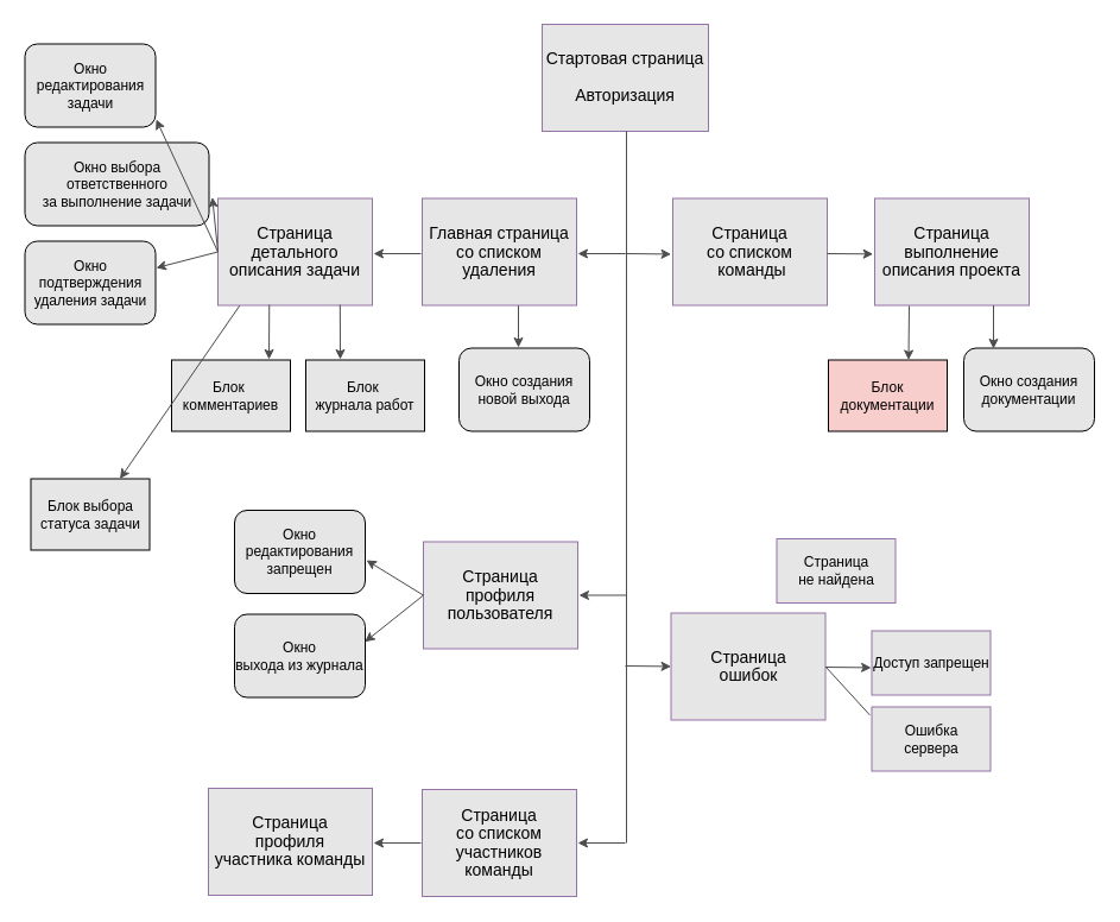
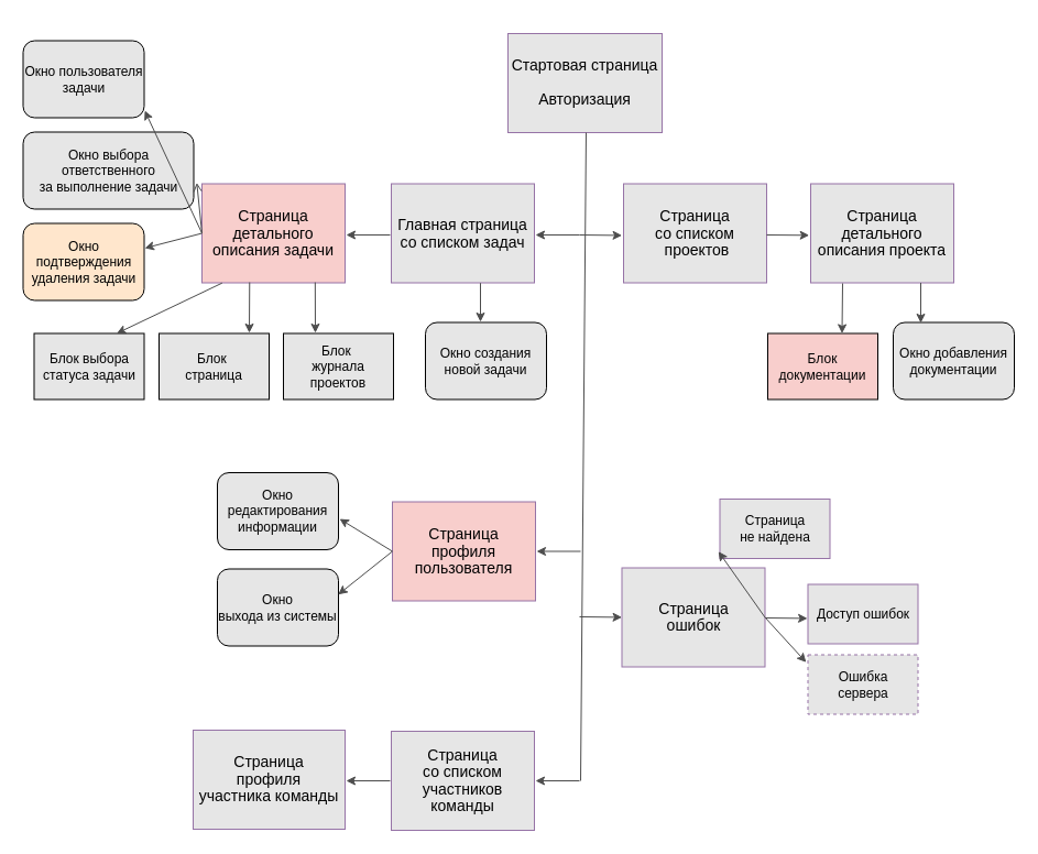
- <mxCell id="2" value="&lt;span style=&quot;line-height: 110% ; font-size: 14px&quot;&gt;Стартовая страница&lt;br&gt;&lt;br&gt;Авторизация&lt;br&gt;&lt;/span&gt;" style="rounded=0;whiteSpace=wrap;html=1;fillColor=#E6E6E6;strokeColor=#9673a6;" parent="1" vertex="1"><mxGeometry x="456" width="140" height="90" as="geometry" y="20" /></mxCell>
+ <mxCell id="2" value="&lt;span style=&quot;line-height: 110% ; font-size: 14px&quot;&gt;Стартовая страница&lt;br&gt;&lt;br&gt;Авторизация&lt;br&gt;&lt;/span&gt;" style="rounded=0;whiteSpace=wrap;html=1;fillColor=#E6E6E6;strokeColor=#9673a6;" parent="1" vertex="1"><mxGeometry x="461" y="30" width="140" height="90" as="geometry" /></mxCell>
- <mxCell id="7" value="Окно редактирования задачи" style="rounded=1;whiteSpace=wrap;html=1;fillColor=#E6E6E6;" parent="1" vertex="1"><mxGeometry x="20.5" y="36.5" width="110" height="70" as="geometry" /></mxCell>
+ <mxCell id="7" value="Окно пользователя задачи" style="rounded=1;whiteSpace=wrap;html=1;fillColor=#E6E6E6;" parent="1" vertex="1"><mxGeometry x="20.5" y="36.5" width="110" height="70" as="geometry" /></mxCell>
- <mxCell id="31" value="" style="endArrow=classic;html=1;strokeColor=#4D4D4D;exitX=0;exitY=0.5;exitDx=0;exitDy=0;entryX=1.018;entryY=0.657;entryDx=0;entryDy=0;entryPerimeter=0;" parent="1" source="6" target="8" edge="1"><mxGeometry width="50" height="50" relative="1" as="geometry"><mxPoint x="193" y="221.6" as="sourcePoint" /><mxPoint x="141" y="110" as="targetPoint" /></mxGeometry></mxCell>
+ <mxCell id="31" value="" style="endArrow=open;html=1;strokeColor=#4D4D4D;exitX=0;exitY=0.5;exitDx=0;exitDy=0;entryX=1.018;entryY=0.657;entryDx=0;entryDy=0;entryPerimeter=0;" parent="1" source="6" target="8" edge="1"><mxGeometry width="50" height="50" relative="1" as="geometry"><mxPoint x="193" y="221.6" as="sourcePoint" /><mxPoint x="141" y="110" as="targetPoint" /></mxGeometry></mxCell>
- <mxCell id="6" value="&lt;span style=&quot;line-height: 110% ; font-size: 14px&quot;&gt;Страница &lt;br&gt;детального &lt;br&gt;описания задачи&lt;br&gt;&lt;/span&gt;" style="rounded=0;whiteSpace=wrap;html=1;fillColor=#E6E6E6;strokeColor=#9673a6;" parent="1" vertex="1"><mxGeometry x="183" y="166.5" width="130" height="90" as="geometry" /></mxCell>
+ <mxCell id="6" value="&lt;span style=&quot;line-height: 110% ; font-size: 14px&quot;&gt;Страница &lt;br&gt;детального &lt;br&gt;описания задачи&lt;br&gt;&lt;/span&gt;" style="rounded=0;whiteSpace=wrap;html=1;fillColor=#f8cecc;strokeColor=#9673a6;" parent="1" vertex="1"><mxGeometry x="183" y="166.5" width="130" height="90" as="geometry" /></mxCell>
- <mxCell id="3" value="&lt;span style=&quot;line-height: 110% ; font-size: 14px&quot;&gt;Главная страница&lt;br&gt;со списком удаления&lt;br&gt;&lt;/span&gt;" style="rounded=0;whiteSpace=wrap;html=1;fillColor=#E6E6E6;strokeColor=#9673a6;" parent="1" vertex="1"><mxGeometry x="355" y="166.5" width="130" height="90" as="geometry" /></mxCell>
+ <mxCell id="3" value="&lt;span style=&quot;line-height: 110% ; font-size: 14px&quot;&gt;Главная страница&lt;br&gt;со списком задач&lt;br&gt;&lt;/span&gt;" style="rounded=0;whiteSpace=wrap;html=1;fillColor=#E6E6E6;strokeColor=#9673a6;" parent="1" vertex="1"><mxGeometry x="355" y="166.5" width="130" height="90" as="geometry" /></mxCell>
- <mxCell id="4" value="&lt;span style=&quot;line-height: 110% ; font-size: 14px&quot;&gt;Страница &lt;br&gt;со списком&lt;br&gt;&amp;nbsp;команды&lt;br&gt;&lt;/span&gt;" style="rounded=0;whiteSpace=wrap;html=1;fillColor=#E6E6E6;strokeColor=#9673a6;" parent="1" vertex="1"><mxGeometry x="566" y="166.5" width="130" height="90" as="geometry" /></mxCell>
+ <mxCell id="4" value="&lt;span style=&quot;line-height: 110% ; font-size: 14px&quot;&gt;Страница &lt;br&gt;со списком&lt;br&gt;&amp;nbsp;проектов&lt;br&gt;&lt;/span&gt;" style="rounded=0;whiteSpace=wrap;html=1;fillColor=#E6E6E6;strokeColor=#9673a6;" parent="1" vertex="1"><mxGeometry x="566" y="166.5" width="130" height="90" as="geometry" /></mxCell>
- <mxCell id="17" value="&lt;span style=&quot;line-height: 110% ; font-size: 14px&quot;&gt;Страница &lt;br&gt;выполнение &lt;br&gt;описания проекта&lt;br&gt;&lt;/span&gt;" style="rounded=0;whiteSpace=wrap;html=1;fillColor=#E6E6E6;strokeColor=#9673a6;" parent="1" vertex="1"><mxGeometry x="736" y="166.5" width="130" height="90" as="geometry" /></mxCell>
+ <mxCell id="17" value="&lt;span style=&quot;line-height: 110% ; font-size: 14px&quot;&gt;Страница &lt;br&gt;детального &lt;br&gt;описания проекта&lt;br&gt;&lt;/span&gt;" style="rounded=0;whiteSpace=wrap;html=1;fillColor=#E6E6E6;strokeColor=#9673a6;" parent="1" vertex="1"><mxGeometry x="736" y="166.5" width="130" height="90" as="geometry" /></mxCell>
- <mxCell id="9" value="Окно подтверждения удаления задачи" style="rounded=1;whiteSpace=wrap;html=1;fillColor=#E6E6E6;" parent="1" vertex="1"><mxGeometry x="20.5" y="202.5" width="110" height="70" as="geometry" /></mxCell>
+ <mxCell id="9" value="Окно подтверждения удаления задачи" style="rounded=1;whiteSpace=wrap;html=1;fillColor=#ffe6cc;" parent="1" vertex="1"><mxGeometry x="20.5" y="202.5" width="110" height="70" as="geometry" /></mxCell>
- <mxCell id="18" value="Окно создания новой выхода" style="rounded=1;whiteSpace=wrap;html=1;fillColor=#E6E6E6;" parent="1" vertex="1"><mxGeometry x="386" y="292.5" width="110" height="70" as="geometry" /></mxCell>
+ <mxCell id="18" value="Окно создания новой задачи" style="rounded=1;whiteSpace=wrap;html=1;fillColor=#E6E6E6;" parent="1" vertex="1"><mxGeometry x="386" y="292.5" width="110" height="70" as="geometry" /></mxCell>
- <mxCell id="21" value="Окно создания документации" style="rounded=1;whiteSpace=wrap;html=1;fillColor=#E6E6E6;" parent="1" vertex="1"><mxGeometry x="811" y="292.5" width="110" height="70" as="geometry" /></mxCell>
+ <mxCell id="21" value="Окно добавления документации" style="rounded=1;whiteSpace=wrap;html=1;fillColor=#E6E6E6;" parent="1" vertex="1"><mxGeometry x="811" y="292.5" width="110" height="70" as="geometry" /></mxCell>
- <mxCell id="19" value="&lt;span&gt;Блок&amp;nbsp;&lt;/span&gt;&lt;br&gt;&lt;span&gt;комментариев&lt;/span&gt;" style="rounded=0;whiteSpace=wrap;html=1;fillColor=#E6E6E6;" parent="1" vertex="1"><mxGeometry x="144" y="302.5" width="100" height="60" as="geometry" /></mxCell>
+ <mxCell id="19" value="&lt;span&gt;Блок&amp;nbsp;&lt;/span&gt;&lt;br&gt;&lt;span&gt;страница&lt;/span&gt;" style="rounded=0;whiteSpace=wrap;html=1;fillColor=#E6E6E6;" parent="1" vertex="1"><mxGeometry x="144" y="302.5" width="100" height="60" as="geometry" /></mxCell>
- <mxCell id="20" value="Блок&amp;nbsp;&lt;br&gt;журнала работ&lt;br&gt;" style="rounded=0;whiteSpace=wrap;html=1;fillColor=#E6E6E6;" parent="1" vertex="1"><mxGeometry x="257" y="302.5" width="100" height="60" as="geometry" /></mxCell>
+ <mxCell id="20" value="Блок&amp;nbsp;&lt;br&gt;журнала проектов&lt;br&gt;" style="rounded=0;whiteSpace=wrap;html=1;fillColor=#E6E6E6;" parent="1" vertex="1"><mxGeometry x="257" y="302.5" width="100" height="60" as="geometry" /></mxCell>
- <mxCell id="45" value="Блок выбора статуса задачи&lt;br&gt;" style="rounded=0;whiteSpace=wrap;html=1;fillColor=#E6E6E6;" parent="1" vertex="1"><mxGeometry x="25.5" y="402.5" width="100" height="60" as="geometry" /></mxCell>
+ <mxCell id="45" value="Блок выбора статуса задачи&lt;br&gt;" style="rounded=0;whiteSpace=wrap;html=1;fillColor=#E6E6E6;" parent="1" vertex="1"><mxGeometry x="30.5" y="302.5" width="100" height="60" as="geometry" /></mxCell>
- <mxCell id="15" value="Окно редактирования запрещен" style="rounded=1;whiteSpace=wrap;html=1;fillColor=#E6E6E6;" parent="1" vertex="1"><mxGeometry x="197" y="429" width="110" height="70" as="geometry" /></mxCell>
+ <mxCell id="15" value="Окно редактирования информации" style="rounded=1;whiteSpace=wrap;html=1;fillColor=#E6E6E6;" parent="1" vertex="1"><mxGeometry x="197" y="429" width="110" height="70" as="geometry" /></mxCell>
- <mxCell id="14" value="&lt;span style=&quot;line-height: 110% ; font-size: 14px&quot;&gt;Страница &lt;br&gt;профиля пользователя&lt;br&gt;&lt;/span&gt;" style="rounded=0;whiteSpace=wrap;html=1;fillColor=#E6E6E6;strokeColor=#9673a6;" parent="1" vertex="1"><mxGeometry x="356" y="455.5" width="130" height="90" as="geometry" /></mxCell>
+ <mxCell id="14" value="&lt;span style=&quot;line-height: 110% ; font-size: 14px&quot;&gt;Страница &lt;br&gt;профиля пользователя&lt;br&gt;&lt;/span&gt;" style="rounded=0;whiteSpace=wrap;html=1;fillColor=#f8cecc;strokeColor=#9673a6;" parent="1" vertex="1"><mxGeometry x="356" y="455.5" width="130" height="90" as="geometry" /></mxCell>
+ <mxCell id="40" value="" style="endArrow=classic;html=1;strokeColor=#4D4D4D;exitX=1;exitY=0.5;exitDx=0;exitDy=0;entryX=-0.013;entryY=0.883;entryDx=0;entryDy=0;entryPerimeter=0;" parent="1" source="10" target="11" edge="1"><mxGeometry width="50" height="50" relative="1" as="geometry"><mxPoint x="704.5" y="568" as="sourcePoint" /><mxPoint x="754.5" y="518" as="targetPoint" /></mxGeometry></mxCell>
- <mxCell id="16" value="Окно&lt;br&gt;выхода из журнала&lt;br&gt;" style="rounded=1;whiteSpace=wrap;html=1;fillColor=#E6E6E6;" parent="1" vertex="1"><mxGeometry x="197" y="516.5" width="110" height="70" as="geometry" /></mxCell>
+ <mxCell id="16" value="Окно&lt;br&gt;выхода из системы&lt;br&gt;" style="rounded=1;whiteSpace=wrap;html=1;fillColor=#E6E6E6;" parent="1" vertex="1"><mxGeometry x="197" y="516.5" width="110" height="70" as="geometry" /></mxCell>
- <mxCell id="12" value="&lt;span style=&quot;line-height: 110%&quot;&gt;Доступ запрещен&lt;br&gt;&lt;/span&gt;" style="rounded=0;whiteSpace=wrap;html=1;fillColor=#E6E6E6;strokeColor=#9673a6;" parent="1" vertex="1"><mxGeometry x="733.5" y="530.5" width="100" height="54" as="geometry" /></mxCell>
+ <mxCell id="12" value="&lt;span style=&quot;line-height: 110%&quot;&gt;Доступ ошибок&lt;br&gt;&lt;/span&gt;" style="rounded=0;whiteSpace=wrap;html=1;fillColor=#E6E6E6;strokeColor=#9673a6;" parent="1" vertex="1"><mxGeometry x="733.5" y="530.5" width="100" height="54" as="geometry" /></mxCell>
- <mxCell id="41" value="" style="endArrow=none;html=1;strokeColor=#4D4D4D;exitX=1;exitY=0.5;exitDx=0;exitDy=0;entryX=-0.016;entryY=0.127;entryDx=0;entryDy=0;entryPerimeter=0;" parent="1" source="10" target="13" edge="1"><mxGeometry width="50" height="50" relative="1" as="geometry"><mxPoint x="704.43" y="570.442" as="sourcePoint" /><mxPoint x="742.105" y="525.791" as="targetPoint" /></mxGeometry></mxCell>
+ <mxCell id="41" value="" style="endArrow=classic;html=1;strokeColor=#4D4D4D;exitX=1;exitY=0.5;exitDx=0;exitDy=0;entryX=-0.016;entryY=0.127;entryDx=0;entryDy=0;entryPerimeter=0;" parent="1" source="10" target="13" edge="1"><mxGeometry width="50" height="50" relative="1" as="geometry"><mxPoint x="704.43" y="570.442" as="sourcePoint" /><mxPoint x="742.105" y="525.791" as="targetPoint" /></mxGeometry></mxCell>
- <mxCell id="13" value="&lt;span style=&quot;line-height: 110%&quot;&gt;Ошибка &lt;br&gt;сервера&lt;br&gt;&lt;/span&gt;" style="rounded=0;whiteSpace=wrap;html=1;fillColor=#E6E6E6;strokeColor=#9673a6;" parent="1" vertex="1"><mxGeometry x="733.5" y="594.5" width="100" height="54" as="geometry" /></mxCell>
+ <mxCell id="13" value="&lt;span style=&quot;line-height: 110%&quot;&gt;Ошибка &lt;br&gt;сервера&lt;br&gt;&lt;/span&gt;" style="rounded=0;whiteSpace=wrap;html=1;fillColor=#E6E6E6;strokeColor=#9673a6;dashed=1;" parent="1" vertex="1"><mxGeometry x="733.5" y="594.5" width="100" height="54" as="geometry" /></mxCell>
